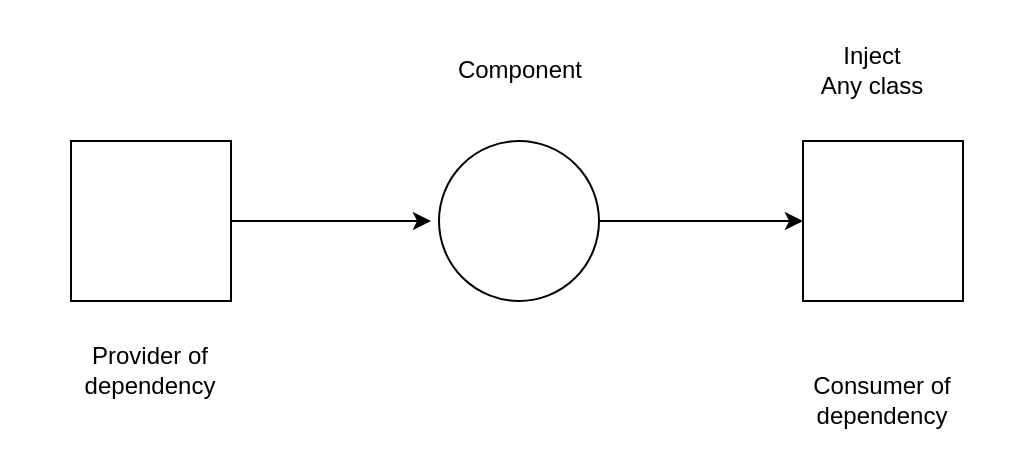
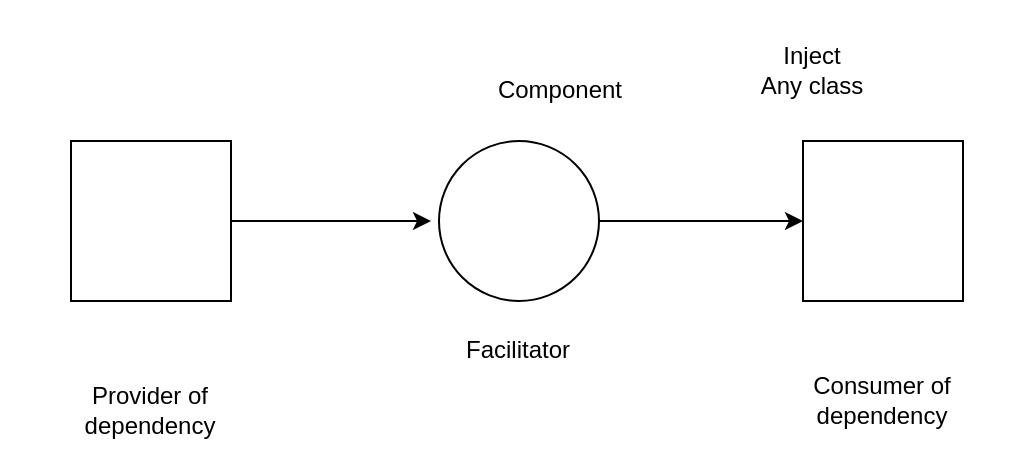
- <mxCell id="11" value="Component" style="text;html=1;strokeColor=none;fillColor=none;align=center;verticalAlign=middle;whiteSpace=wrap;rounded=0;" parent="1" vertex="1"><mxGeometry x="205" y="20" width="110" height="30" as="geometry" /></mxCell>
+ <mxCell id="11" value="Component" style="text;html=1;strokeColor=none;fillColor=none;align=center;verticalAlign=middle;whiteSpace=wrap;rounded=0;" parent="1" vertex="1"><mxGeometry x="225" y="30" width="110" height="30" as="geometry" /></mxCell>
- <mxCell id="10" value="Inject&lt;br&gt;Any class" style="text;html=1;strokeColor=none;fillColor=none;align=center;verticalAlign=middle;whiteSpace=wrap;rounded=0;" parent="1" vertex="1"><mxGeometry x="381" y="20" width="110" height="30" as="geometry" /></mxCell>
+ <mxCell id="10" value="Inject&lt;br&gt;Any class" style="text;html=1;strokeColor=none;fillColor=none;align=center;verticalAlign=middle;whiteSpace=wrap;rounded=0;" parent="1" vertex="1"><mxGeometry x="351" y="20" width="110" height="30" as="geometry" /></mxCell>
+ <mxCell id="9" value="Facilitator" style="text;html=1;strokeColor=none;fillColor=none;align=center;verticalAlign=middle;whiteSpace=wrap;rounded=0;" parent="1" vertex="1"><mxGeometry x="204" y="160" width="110" height="30" as="geometry" /></mxCell>
- <mxCell id="4" value="Provider of dependency" style="text;html=1;strokeColor=none;fillColor=none;align=center;verticalAlign=middle;whiteSpace=wrap;rounded=0;" parent="1" vertex="1"><mxGeometry x="20" y="170" width="110" height="30" as="geometry" /></mxCell>
+ <mxCell id="4" value="Provider of dependency" style="text;html=1;strokeColor=none;fillColor=none;align=center;verticalAlign=middle;whiteSpace=wrap;rounded=0;" parent="1" vertex="1"><mxGeometry x="20" y="190" width="110" height="30" as="geometry" /></mxCell>
